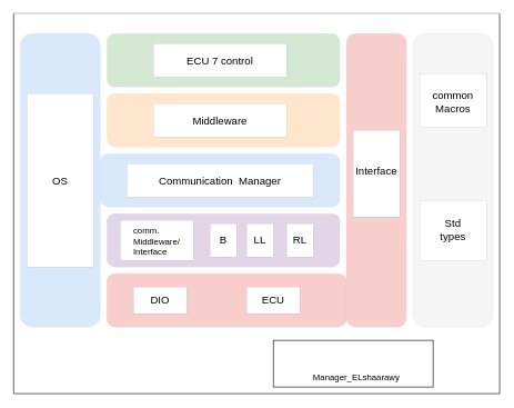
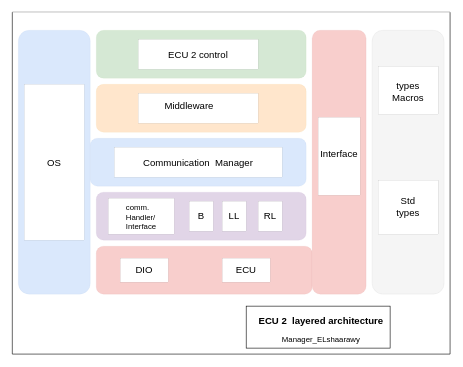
- <mxCell id="34" value="ECU 7 control" style="text;html=1;strokeColor=none;fillColor=none;align=center;verticalAlign=middle;whiteSpace=wrap;rounded=0;fontSize=16;" vertex="1" parent="2"><mxGeometry x="230" y="55" width="160" height="30" as="geometry" /></mxCell>
+ <mxCell id="34" value="ECU 2 control" style="text;html=1;strokeColor=none;fillColor=none;align=center;verticalAlign=middle;whiteSpace=wrap;rounded=0;fontSize=16;" vertex="1" parent="2"><mxGeometry x="230" y="55" width="160" height="30" as="geometry" /></mxCell>
- <mxCell id="35" value="common&lt;br&gt;Macros" style="text;html=1;strokeColor=none;fillColor=none;align=center;verticalAlign=middle;whiteSpace=wrap;rounded=0;fontSize=16;" vertex="1" parent="2"><mxGeometry x="615" y="95" width="90" height="75" as="geometry" /></mxCell>
+ <mxCell id="35" value="types&lt;br&gt;Macros" style="text;html=1;strokeColor=none;fillColor=none;align=center;verticalAlign=middle;whiteSpace=wrap;rounded=0;fontSize=16;" vertex="1" parent="2"><mxGeometry x="615" y="95" width="90" height="75" as="geometry" /></mxCell>
- <mxCell id="33" value="&lt;font style=&quot;font-size: 16px;&quot;&gt;Middleware&lt;/font&gt;" style="text;html=1;strokeColor=none;fillColor=none;align=center;verticalAlign=middle;whiteSpace=wrap;rounded=0;fontSize=13;" vertex="1" parent="2"><mxGeometry x="230" y="145" width="160" height="30" as="geometry" /></mxCell>
+ <mxCell id="33" value="&lt;font style=&quot;font-size: 16px;&quot;&gt;Middleware&lt;/font&gt;" style="text;html=1;strokeColor=none;fillColor=none;align=center;verticalAlign=middle;whiteSpace=wrap;rounded=0;fontSize=13;" vertex="1" parent="2"><mxGeometry x="215" y="140" width="160" height="30" as="geometry" /></mxCell>
- <mxCell id="32" value="&lt;div style=&quot;text-align: left;&quot;&gt;&lt;span style=&quot;font-size: 13px; background-color: initial;&quot;&gt;comm.&lt;/span&gt;&lt;/div&gt;&lt;span style=&quot;font-size: 13px;&quot;&gt;&lt;div style=&quot;text-align: left;&quot;&gt;&lt;span style=&quot;background-color: initial;&quot;&gt;Middleware/&lt;/span&gt;&lt;/div&gt;&lt;div style=&quot;text-align: left;&quot;&gt;&lt;span style=&quot;background-color: initial;&quot;&gt;Interface&lt;/span&gt;&lt;/div&gt;&lt;/span&gt;" style="text;html=1;strokeColor=none;fillColor=none;align=center;verticalAlign=middle;whiteSpace=wrap;rounded=0;fontSize=16;" vertex="1" parent="2"><mxGeometry x="170" y="320" width="90" height="40" as="geometry" /></mxCell>
+ <mxCell id="32" value="&lt;div style=&quot;text-align: left;&quot;&gt;&lt;span style=&quot;font-size: 13px; background-color: initial;&quot;&gt;comm.&lt;/span&gt;&lt;/div&gt;&lt;span style=&quot;font-size: 13px;&quot;&gt;&lt;div style=&quot;text-align: left;&quot;&gt;&lt;span style=&quot;background-color: initial;&quot;&gt;Handler/&lt;/span&gt;&lt;/div&gt;&lt;div style=&quot;text-align: left;&quot;&gt;&lt;span style=&quot;background-color: initial;&quot;&gt;Interface&lt;/span&gt;&lt;/div&gt;&lt;/span&gt;" style="text;html=1;strokeColor=none;fillColor=none;align=center;verticalAlign=middle;whiteSpace=wrap;rounded=0;fontSize=16;" vertex="1" parent="2"><mxGeometry x="170" y="320" width="90" height="40" as="geometry" /></mxCell>
+ <mxCell id="4" value="&lt;font style=&quot;font-size: 16px;&quot;&gt;&lt;b&gt;ECU 2&amp;nbsp;&lt;/b&gt;&lt;/font&gt;&amp;nbsp;&lt;b&gt;&lt;font style=&quot;font-size: 16px;&quot;&gt;layered architecture&lt;/font&gt;&lt;/b&gt;" style="text;html=1;strokeColor=none;fillColor=none;align=center;verticalAlign=middle;whiteSpace=wrap;rounded=0;fontSize=15;fontColor=#000000;" vertex="1" parent="2"><mxGeometry x="410" y="500" width="210" height="30" as="geometry" /></mxCell>
